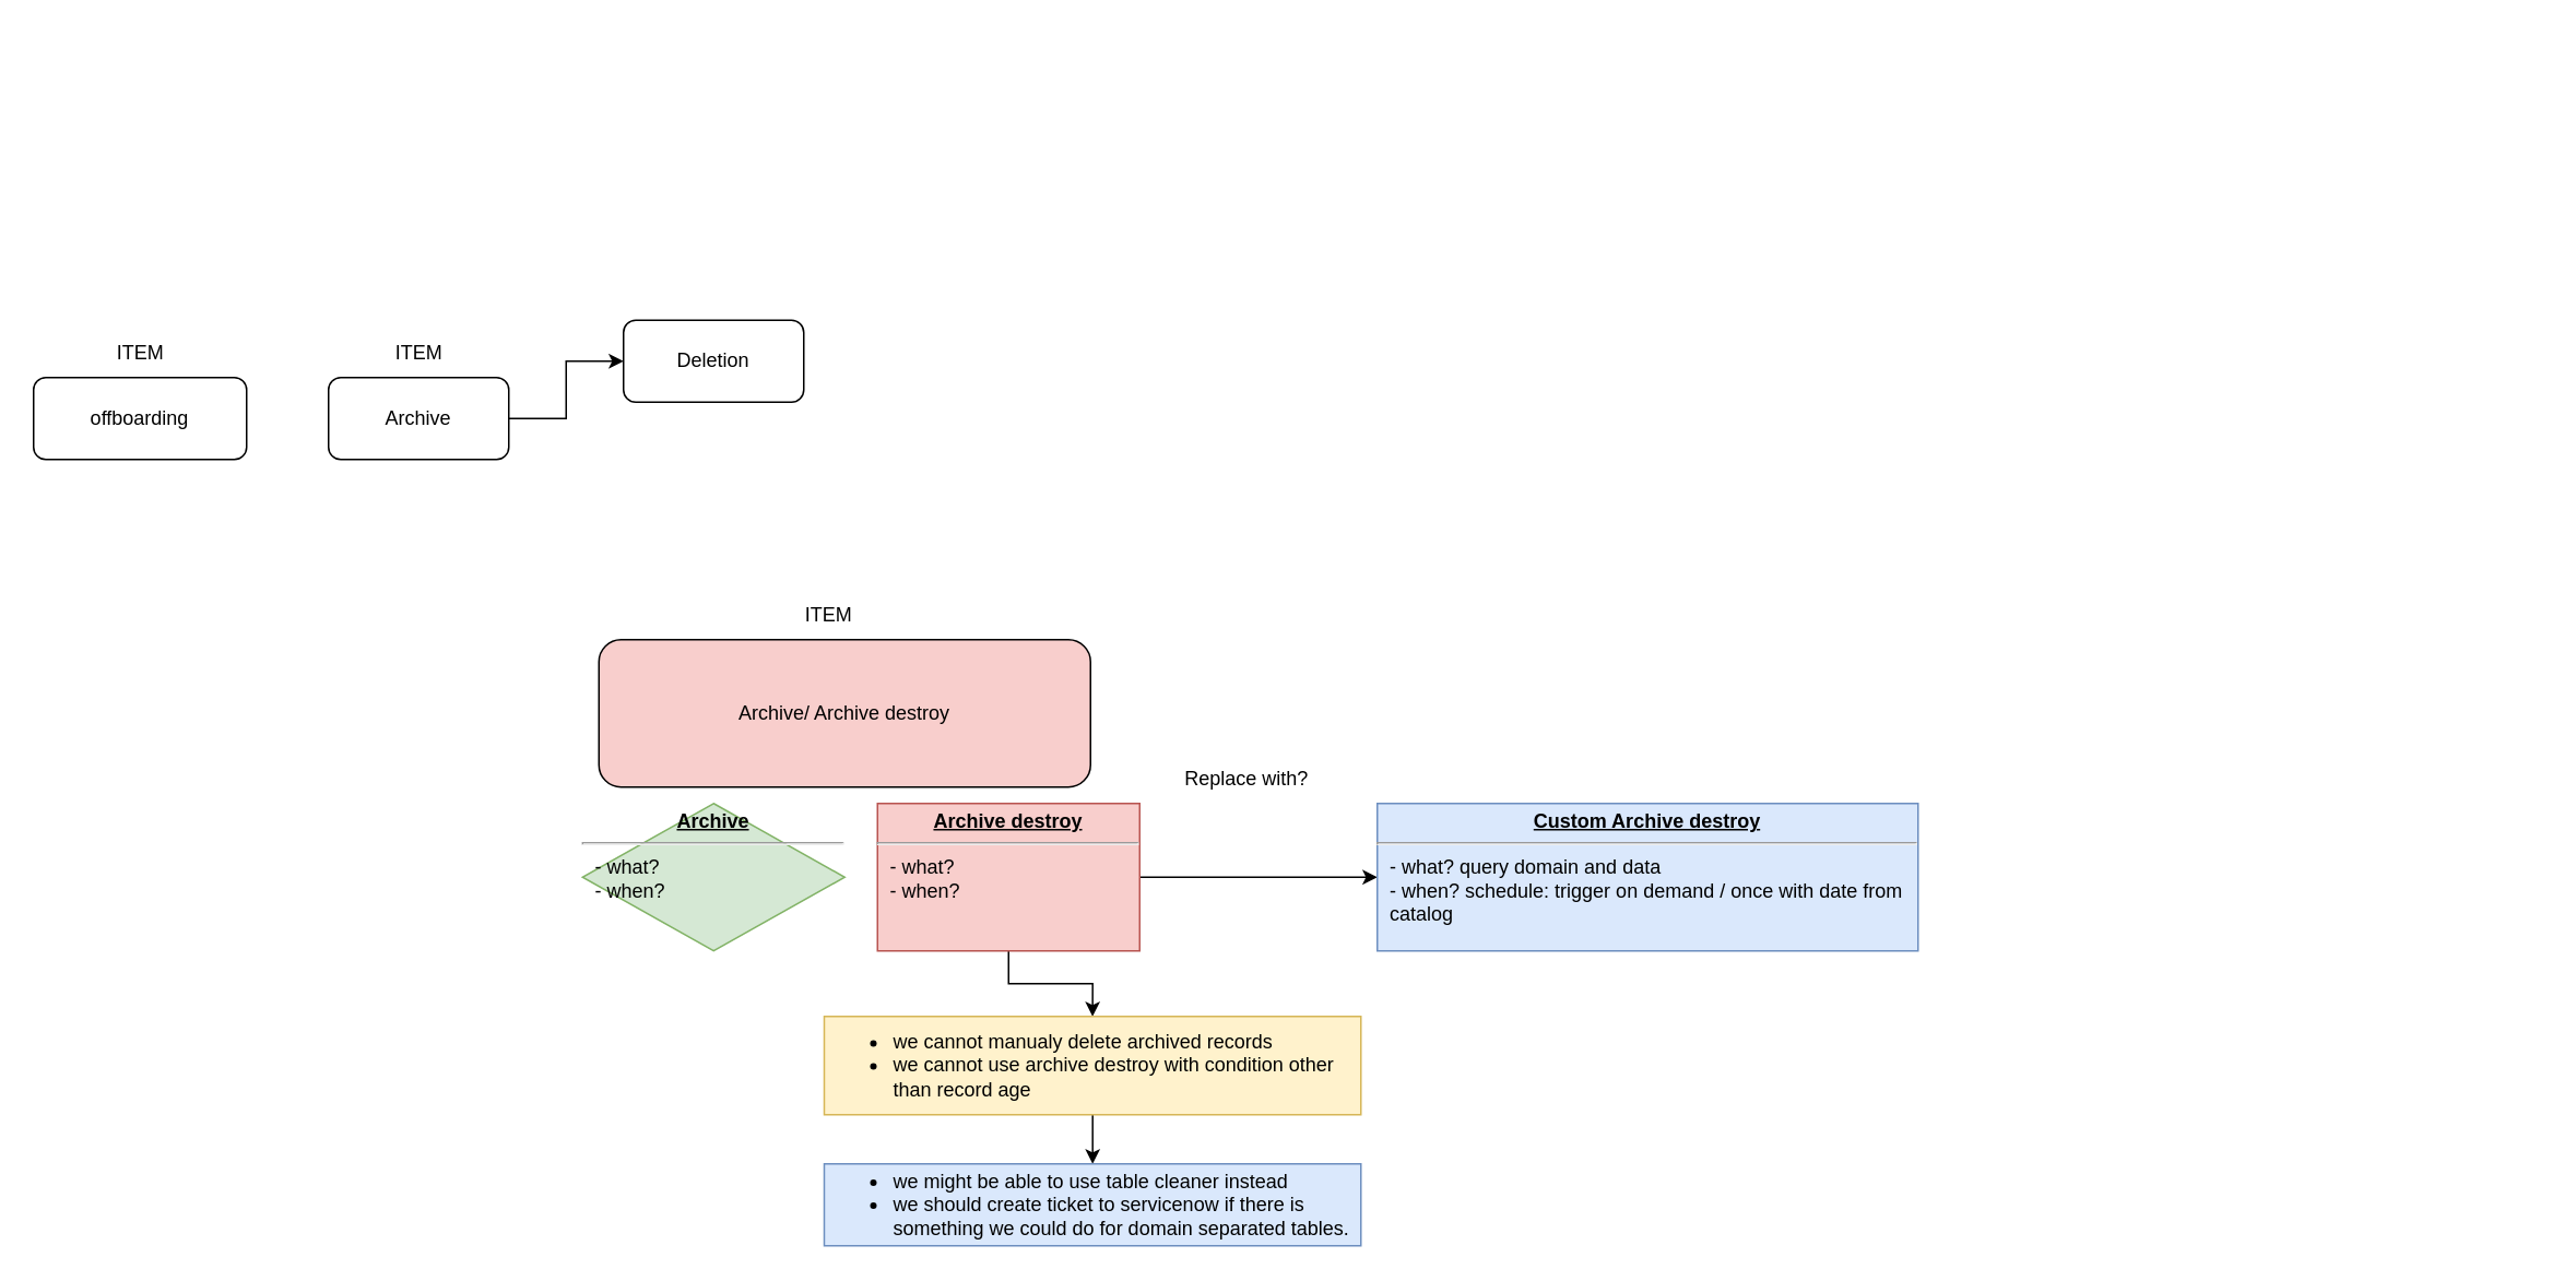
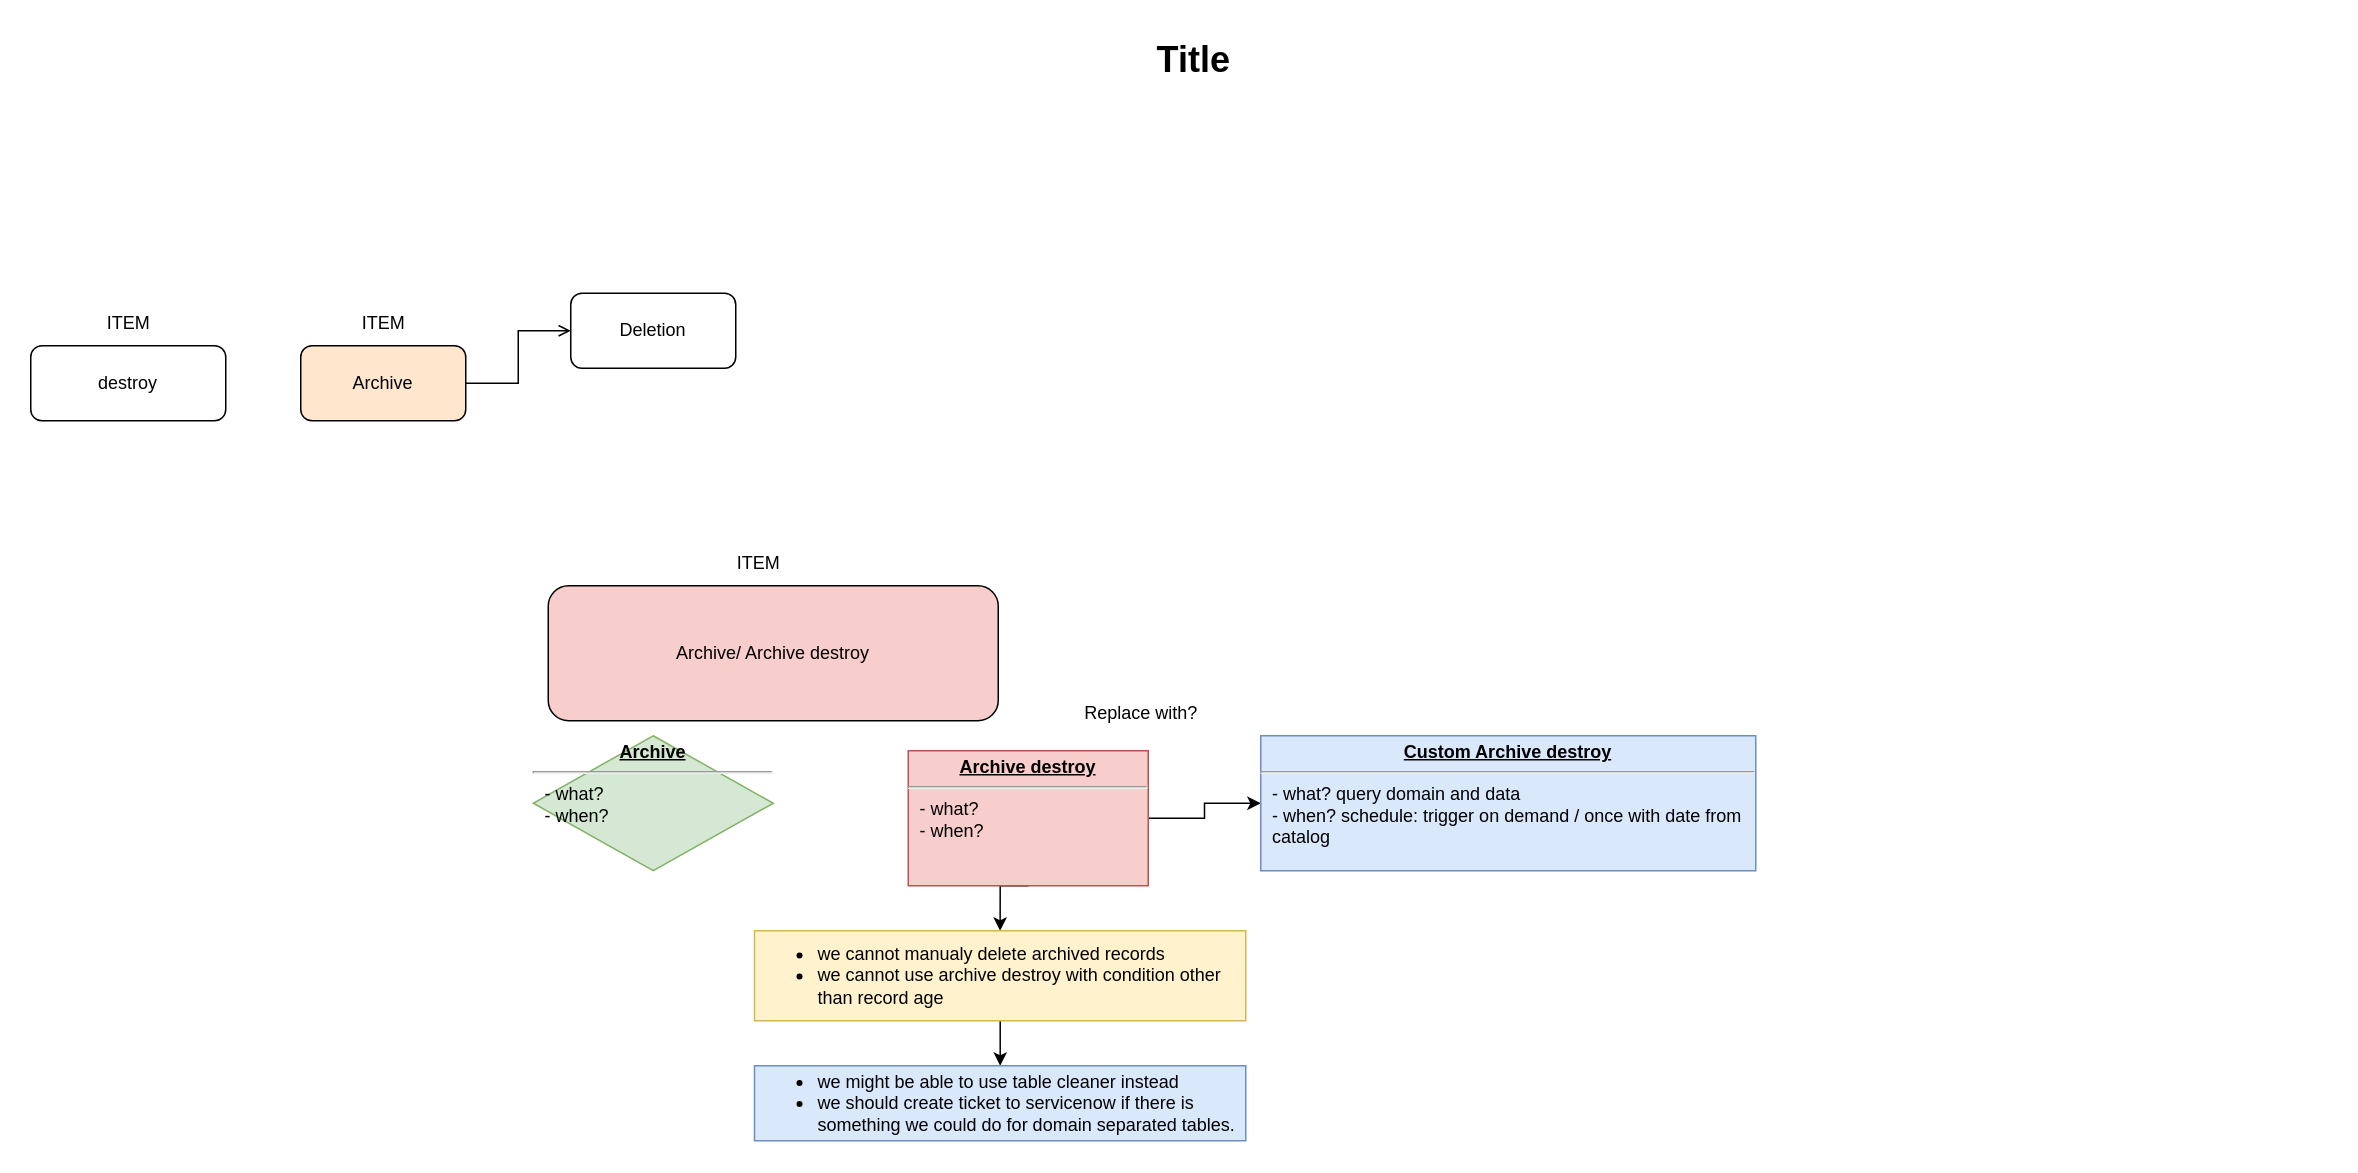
+ <mxCell id="2" value="Title" style="text;strokeColor=none;fillColor=none;html=1;fontSize=24;fontStyle=1;verticalAlign=middle;align=center;" parent="1" vertex="1"><mxGeometry x="40" y="20" width="1510" height="40" as="geometry" /></mxCell>
- <mxCell id="13" value="" style="edgeStyle=orthogonalEdgeStyle;rounded=0;orthogonalLoop=1;jettySize=auto;html=1;entryX=0;entryY=0.5;entryDx=0;entryDy=0;" edge="1" parent="1" source="14" target="17"><mxGeometry relative="1" as="geometry"><mxPoint x="385" y="249.966" as="targetPoint" /></mxGeometry></mxCell>
+ <mxCell id="13" value="" style="edgeStyle=orthogonalEdgeStyle;rounded=0;orthogonalLoop=1;jettySize=auto;html=1;entryX=0;entryY=0.5;entryDx=0;entryDy=0;endArrow=open;" edge="1" parent="1" source="14" target="17"><mxGeometry relative="1" as="geometry"><mxPoint x="385" y="249.966" as="targetPoint" /></mxGeometry></mxCell>
- <mxCell id="3" value="offboarding" style="rounded=1;whiteSpace=wrap;html=1;" parent="1" vertex="1"><mxGeometry x="20" y="230" width="130" height="50" as="geometry" /></mxCell>
+ <mxCell id="3" value="destroy" style="rounded=1;whiteSpace=wrap;html=1;" parent="1" vertex="1"><mxGeometry x="20" y="230" width="130" height="50" as="geometry" /></mxCell>
- <mxCell id="14" value="Archive" style="rounded=1;whiteSpace=wrap;html=1;" vertex="1" parent="1"><mxGeometry x="200" y="230" width="110" height="50" as="geometry" /></mxCell>
+ <mxCell id="14" value="Archive" style="rounded=1;whiteSpace=wrap;html=1;fillColor=#ffe6cc;" vertex="1" parent="1"><mxGeometry x="200" y="230" width="110" height="50" as="geometry" /></mxCell>
- <mxCell id="11" value="&lt;p style=&quot;margin:0px;margin-top:4px;text-align:center;text-decoration:underline;&quot;&gt;&lt;b&gt;Archive destroy&lt;/b&gt;&lt;/p&gt;&lt;hr&gt;&lt;p style=&quot;margin:0px;margin-left:8px;&quot;&gt;- what?&lt;/p&gt;&lt;p style=&quot;margin:0px;margin-left:8px;&quot;&gt;- when?&lt;br&gt;&lt;/p&gt;" style="verticalAlign=top;align=left;overflow=fill;fontSize=12;fontFamily=Helvetica;html=1;whiteSpace=wrap;fillColor=#f8cecc;strokeColor=#b85450;" parent="1" vertex="1"><mxGeometry x="535" y="490" width="160" height="90" as="geometry" /></mxCell>
+ <mxCell id="11" value="&lt;p style=&quot;margin:0px;margin-top:4px;text-align:center;text-decoration:underline;&quot;&gt;&lt;b&gt;Archive destroy&lt;/b&gt;&lt;/p&gt;&lt;hr&gt;&lt;p style=&quot;margin:0px;margin-left:8px;&quot;&gt;- what?&lt;/p&gt;&lt;p style=&quot;margin:0px;margin-left:8px;&quot;&gt;- when?&lt;br&gt;&lt;/p&gt;" style="verticalAlign=top;align=left;overflow=fill;fontSize=12;fontFamily=Helvetica;html=1;whiteSpace=wrap;fillColor=#f8cecc;strokeColor=#b85450;" parent="1" vertex="1"><mxGeometry x="605" y="500" width="160" height="90" as="geometry" /></mxCell>
